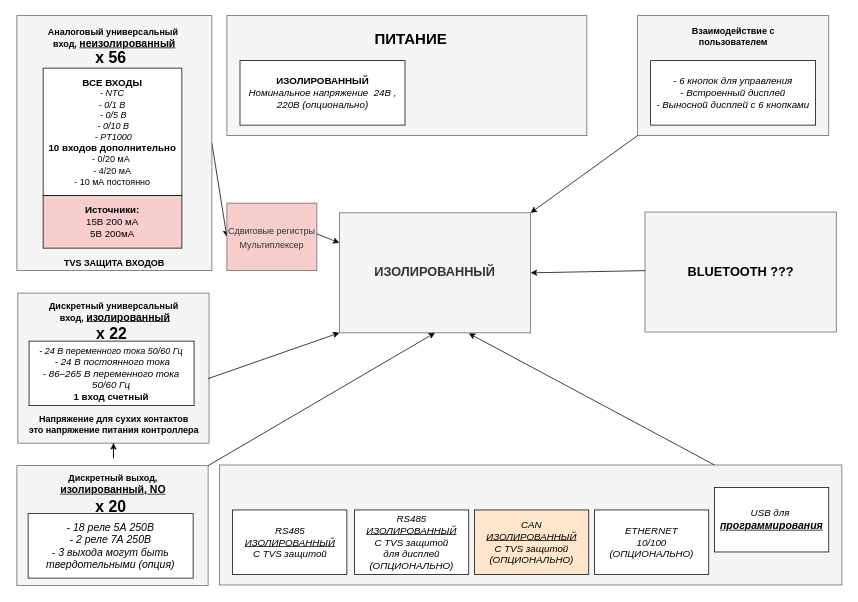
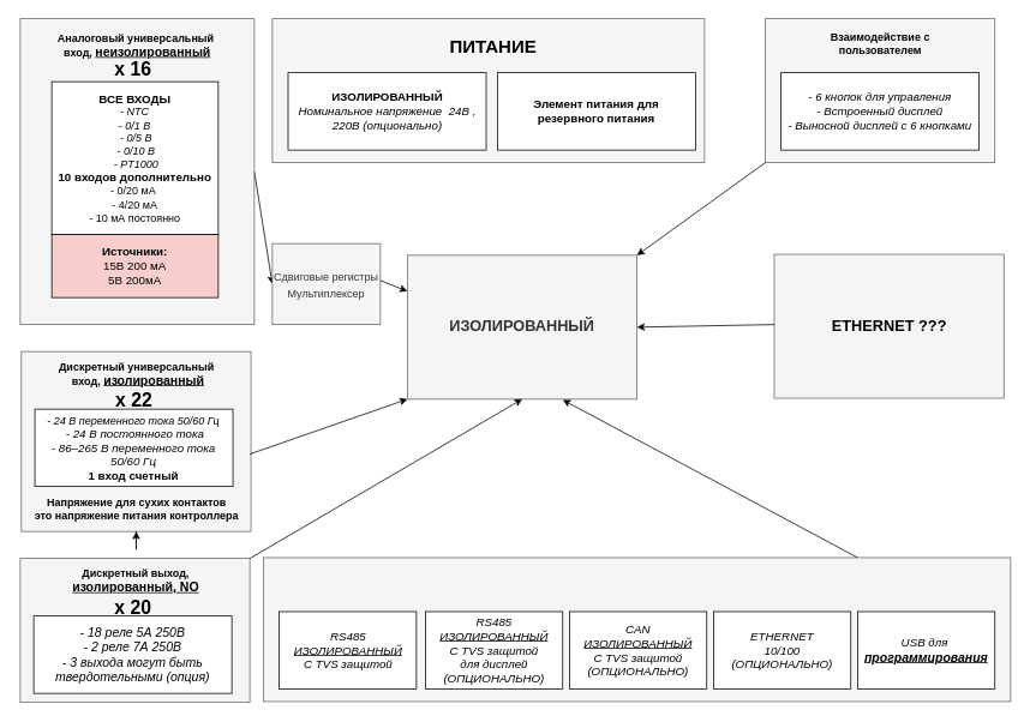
- <mxCell id="6" value="&lt;font style=&quot;font-size: 21px&quot;&gt;х 56&lt;/font&gt;" style="text;html=1;align=center;verticalAlign=middle;resizable=0;points=[];autosize=1;strokeColor=none;fillColor=none;fontStyle=1" vertex="1" parent="1"><mxGeometry x="117" y="65" width="60" height="20" as="geometry" /></mxCell>
+ <mxCell id="6" value="&lt;font style=&quot;font-size: 21px&quot;&gt;х 16&lt;/font&gt;" style="text;html=1;align=center;verticalAlign=middle;resizable=0;points=[];autosize=1;strokeColor=none;fillColor=none;fontStyle=1" vertex="1" parent="1"><mxGeometry x="117" y="65" width="60" height="20" as="geometry" /></mxCell>
+ <mxCell id="25" value="&lt;b&gt;Элемент питания для &lt;br&gt;резервного питания&lt;/b&gt;" style="whiteSpace=wrap;html=1;fontSize=13;" vertex="1" parent="1"><mxGeometry x="552" y="80" width="220" height="86" as="geometry" /></mxCell>
- <mxCell id="46" value="&lt;font style=&quot;font-size: 12px&quot;&gt;Сдвиговые регистры&lt;br&gt;Мультиплексер&lt;/font&gt;" style="whiteSpace=wrap;html=1;fontSize=15;fillColor=#f8cecc;fontColor=#333333;strokeColor=#666666;" vertex="1" parent="1"><mxGeometry x="302" y="270" width="120" height="90" as="geometry" /></mxCell>
+ <mxCell id="46" value="&lt;font style=&quot;font-size: 12px&quot;&gt;Сдвиговые регистры&lt;br&gt;Мультиплексер&lt;/font&gt;" style="whiteSpace=wrap;html=1;fontSize=15;fillColor=#f5f5f5;fontColor=#333333;strokeColor=#666666;" vertex="1" parent="1"><mxGeometry x="302" y="270" width="120" height="90" as="geometry" /></mxCell>
- <mxCell id="30" value="&amp;nbsp;TVS ЗАЩИТА ВХОДОВ" style="text;html=1;align=center;verticalAlign=middle;resizable=0;points=[];autosize=1;strokeColor=none;fillColor=none;fontStyle=1" vertex="1" parent="1"><mxGeometry x="74.5" y="340" width="150" height="20" as="geometry" /></mxCell>
- <mxCell id="44" value="BLUETOOTH ???" style="text;html=1;align=center;verticalAlign=middle;resizable=0;points=[];autosize=1;strokeColor=none;fillColor=none;fontStyle=1;fontSize=17;" vertex="1" parent="1"><mxGeometry x="907" y="347.95" width="160" height="30" as="geometry" /></mxCell>
+ <mxCell id="44" value="ETHERNET ???" style="text;html=1;align=center;verticalAlign=middle;resizable=0;points=[];autosize=1;strokeColor=none;fillColor=none;fontStyle=1;fontSize=17;" vertex="1" parent="1"><mxGeometry x="907" y="347.95" width="160" height="30" as="geometry" /></mxCell>
- <mxCell id="29" value="&lt;i&gt;USB для&amp;nbsp;&lt;br&gt;&lt;b&gt;&lt;font style=&quot;font-size: 14px&quot;&gt;&lt;u&gt;программирования&lt;/u&gt;&lt;/font&gt;&lt;/b&gt;&lt;br&gt;&lt;/i&gt;" style="whiteSpace=wrap;html=1;fontSize=13;" vertex="1" parent="1"><mxGeometry x="952" y="649.13" width="152.5" height="86" as="geometry" /></mxCell>
+ <mxCell id="29" value="&lt;i&gt;USB для&amp;nbsp;&lt;br&gt;&lt;b&gt;&lt;font style=&quot;font-size: 14px&quot;&gt;&lt;u&gt;программирования&lt;/u&gt;&lt;/font&gt;&lt;/b&gt;&lt;br&gt;&lt;/i&gt;" style="whiteSpace=wrap;html=1;fontSize=13;" vertex="1" parent="1"><mxGeometry x="952" y="679.13" width="152.5" height="86" as="geometry" /></mxCell>
- <mxCell id="27" value="&lt;i&gt;CAN&lt;br&gt;&lt;u&gt;ИЗОЛИРОВАННЫЙ&lt;/u&gt;&lt;br&gt;С TVS защитой&lt;br&gt;&lt;/i&gt;&lt;i&gt;(ОПЦИОНАЛЬНО)&lt;/i&gt;&lt;i&gt;&lt;br&gt;&lt;/i&gt;" style="whiteSpace=wrap;html=1;fontSize=13;fillColor=#ffe6cc;" vertex="1" parent="1"><mxGeometry x="632" y="679.13" width="152.5" height="86" as="geometry" /></mxCell>
+ <mxCell id="27" value="&lt;i&gt;CAN&lt;br&gt;&lt;u&gt;ИЗОЛИРОВАННЫЙ&lt;/u&gt;&lt;br&gt;С TVS защитой&lt;br&gt;&lt;/i&gt;&lt;i&gt;(ОПЦИОНАЛЬНО)&lt;/i&gt;&lt;i&gt;&lt;br&gt;&lt;/i&gt;" style="whiteSpace=wrap;html=1;fontSize=13;" vertex="1" parent="1"><mxGeometry x="632" y="679.13" width="152.5" height="86" as="geometry" /></mxCell>
